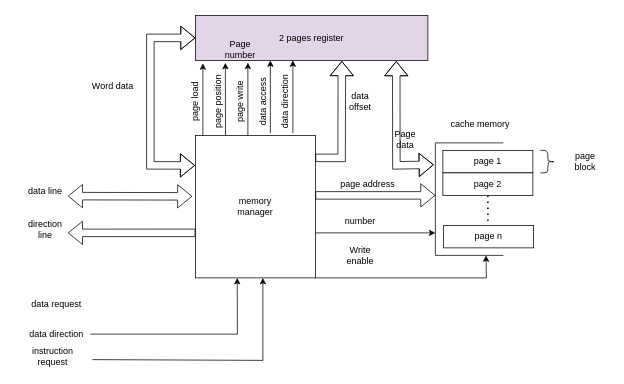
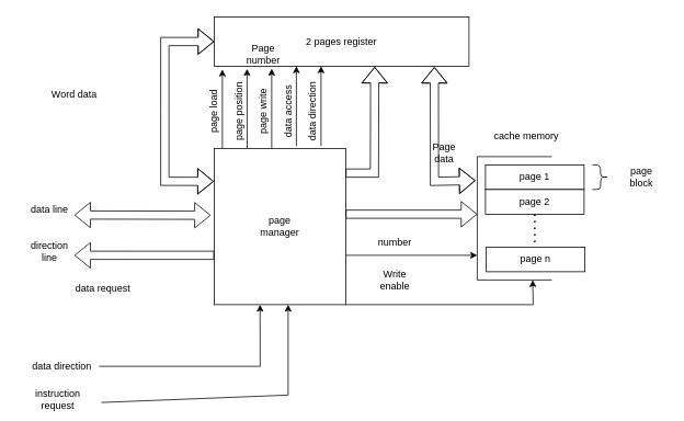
- <mxCell id="2" value="2 pages register" style="rounded=0;whiteSpace=wrap;html=1;fillColor=#e1d5e7;" parent="1" vertex="1"><mxGeometry x="260" y="20" width="310" height="60" as="geometry" /></mxCell>
+ <mxCell id="2" value="2 pages register" style="rounded=0;whiteSpace=wrap;html=1;" parent="1" vertex="1"><mxGeometry x="260" y="20" width="310" height="60" as="geometry" /></mxCell>
- <mxCell id="43" value="Word data" style="text;html=1;strokeColor=none;fillColor=none;align=center;verticalAlign=middle;whiteSpace=wrap;rounded=0;" vertex="1" parent="1"><mxGeometry x="120" y="100" width="60" height="30" as="geometry" /></mxCell>
+ <mxCell id="43" value="Word data" style="text;html=1;strokeColor=none;fillColor=none;align=center;verticalAlign=middle;whiteSpace=wrap;rounded=0;" vertex="1" parent="1"><mxGeometry x="60" y="100" width="60" height="30" as="geometry" /></mxCell>
- <mxCell id="32" value="data offset" style="text;html=1;strokeColor=none;fillColor=none;align=center;verticalAlign=middle;whiteSpace=wrap;rounded=0;" parent="1" vertex="1"><mxGeometry x="455" y="120" width="50" height="30" as="geometry" /></mxCell>
- <mxCell id="13" value="page address" style="text;html=1;strokeColor=none;fillColor=none;align=center;verticalAlign=middle;whiteSpace=wrap;rounded=0;" parent="1" vertex="1"><mxGeometry x="450" y="230" width="80" height="30" as="geometry" /></mxCell>
- <mxCell id="3" value="&lt;div&gt;memory&lt;/div&gt;&lt;div&gt;manager&lt;br&gt;&lt;/div&gt;" style="rounded=0;whiteSpace=wrap;html=1;" parent="1" vertex="1"><mxGeometry x="260" y="180" width="160" height="190" as="geometry" /></mxCell>
+ <mxCell id="3" value="&lt;div&gt;page&lt;/div&gt;&lt;div&gt;manager&lt;br&gt;&lt;/div&gt;" style="rounded=0;whiteSpace=wrap;html=1;" parent="1" vertex="1"><mxGeometry x="260" y="180" width="160" height="190" as="geometry" /></mxCell>
- <mxCell id="38" value="data request" style="text;html=1;strokeColor=none;fillColor=none;align=center;verticalAlign=middle;whiteSpace=wrap;rounded=0;" parent="1" vertex="1"><mxGeometry x="30" y="390" width="90" height="30" as="geometry" /></mxCell>
+ <mxCell id="38" value="data request" style="text;html=1;strokeColor=none;fillColor=none;align=center;verticalAlign=middle;whiteSpace=wrap;rounded=0;" parent="1" vertex="1"><mxGeometry x="80" y="335" width="90" height="30" as="geometry" /></mxCell>
- <mxCell id="42" value="instruction request" style="text;html=1;strokeColor=none;fillColor=none;align=center;verticalAlign=middle;whiteSpace=wrap;rounded=0;" parent="1" vertex="1"><mxGeometry x="20" y="460" width="100" height="30" as="geometry" /></mxCell>
+ <mxCell id="42" value="instruction request" style="text;html=1;strokeColor=none;fillColor=none;align=center;verticalAlign=middle;whiteSpace=wrap;rounded=0;" parent="1" vertex="1"><mxGeometry x="20" y="470" width="100" height="30" as="geometry" /></mxCell>
